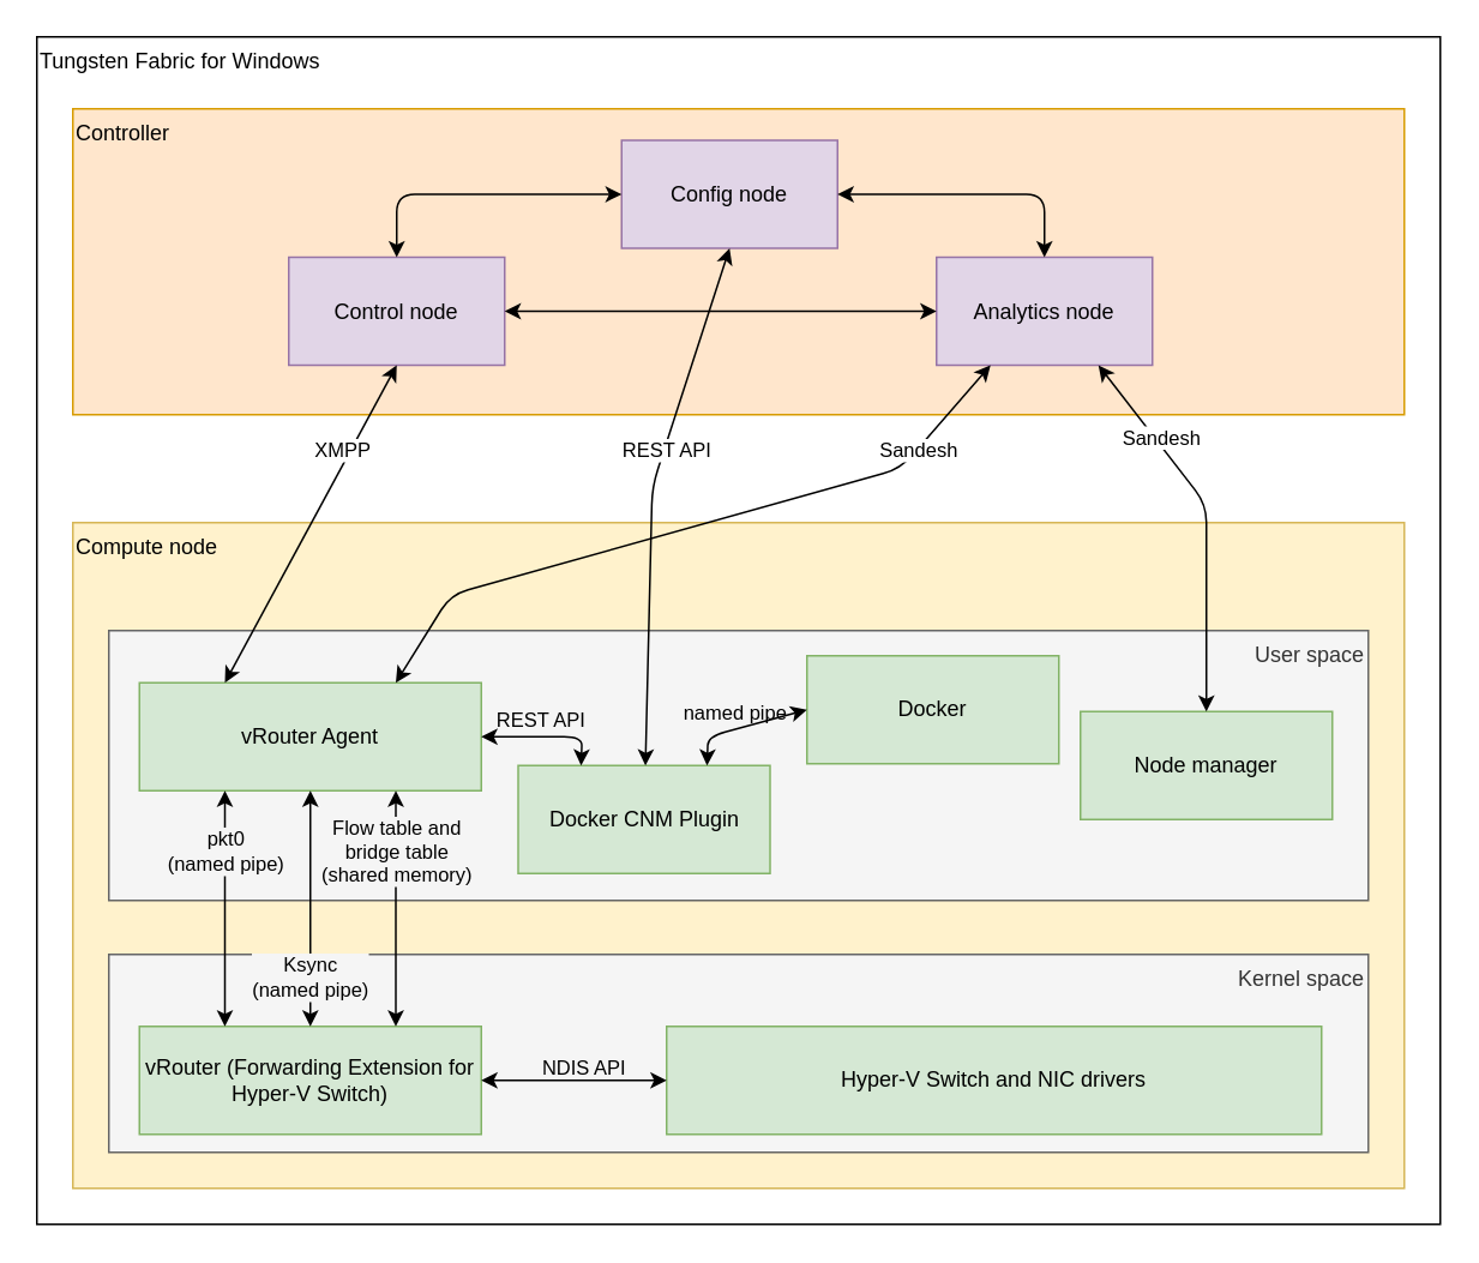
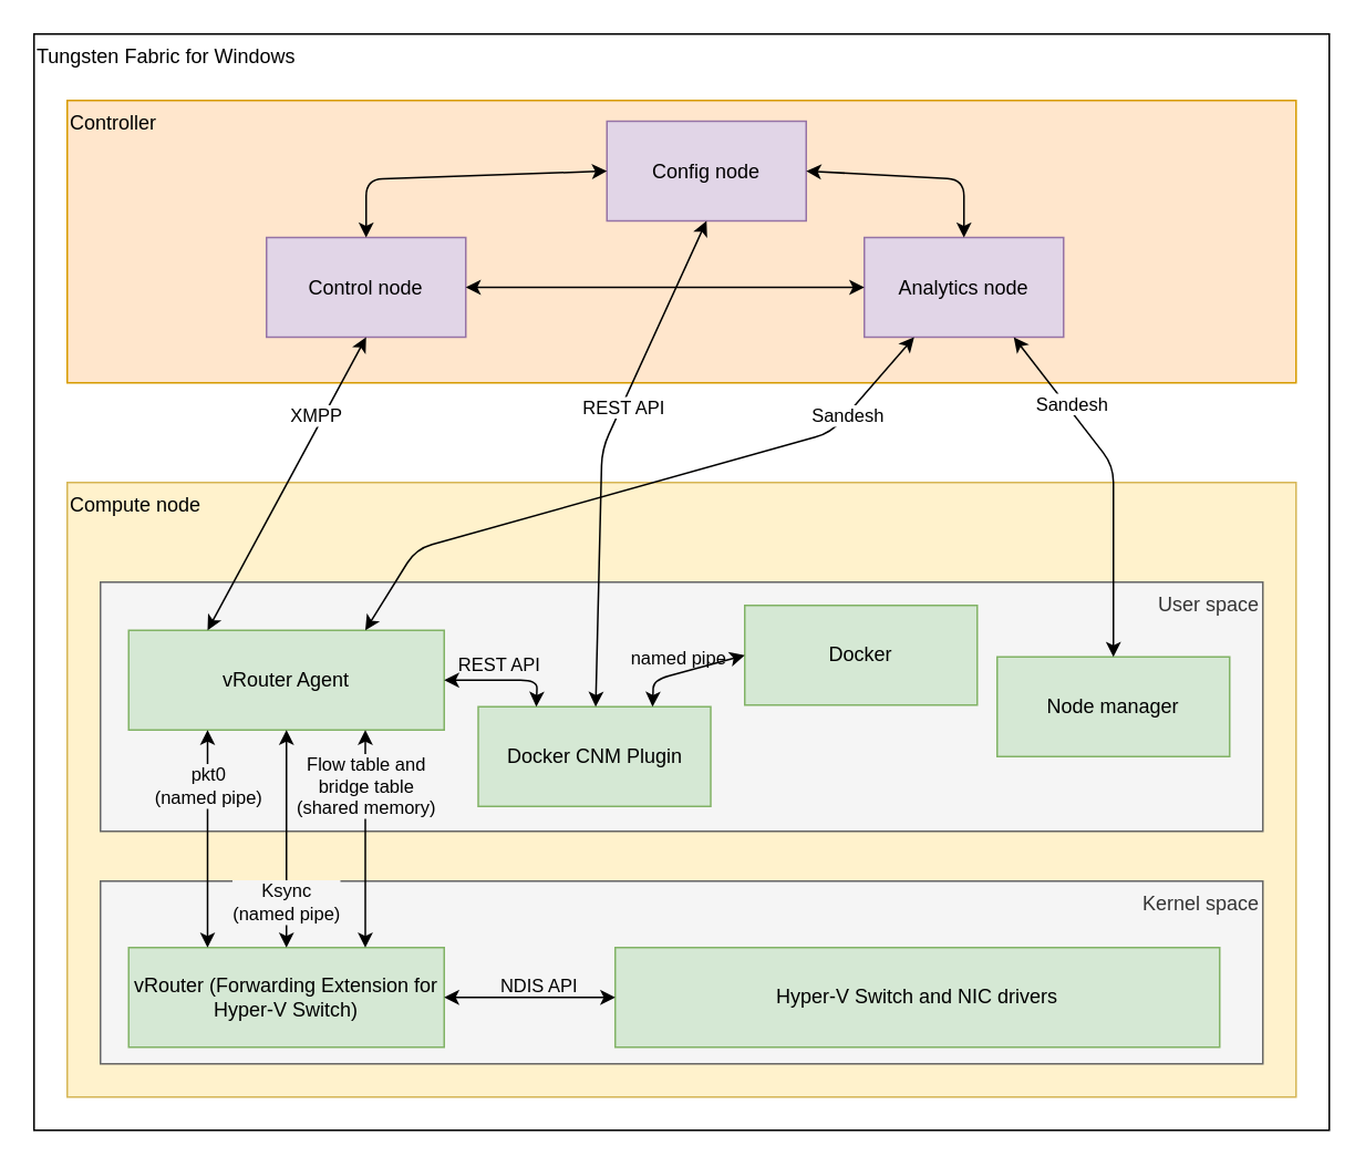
- <mxCell id="11" value="Config node&lt;br&gt;" style="rounded=0;whiteSpace=wrap;html=1;align=center;fillColor=#e1d5e7;strokeColor=#9673a6;" vertex="1" parent="1"><mxGeometry x="345" y="77.5" width="120" height="60" as="geometry" /></mxCell>
+ <mxCell id="11" value="Config node&lt;br&gt;" style="rounded=0;whiteSpace=wrap;html=1;align=center;fillColor=#e1d5e7;strokeColor=#9673a6;" vertex="1" parent="1"><mxGeometry x="365" y="72.5" width="120" height="60" as="geometry" /></mxCell>
